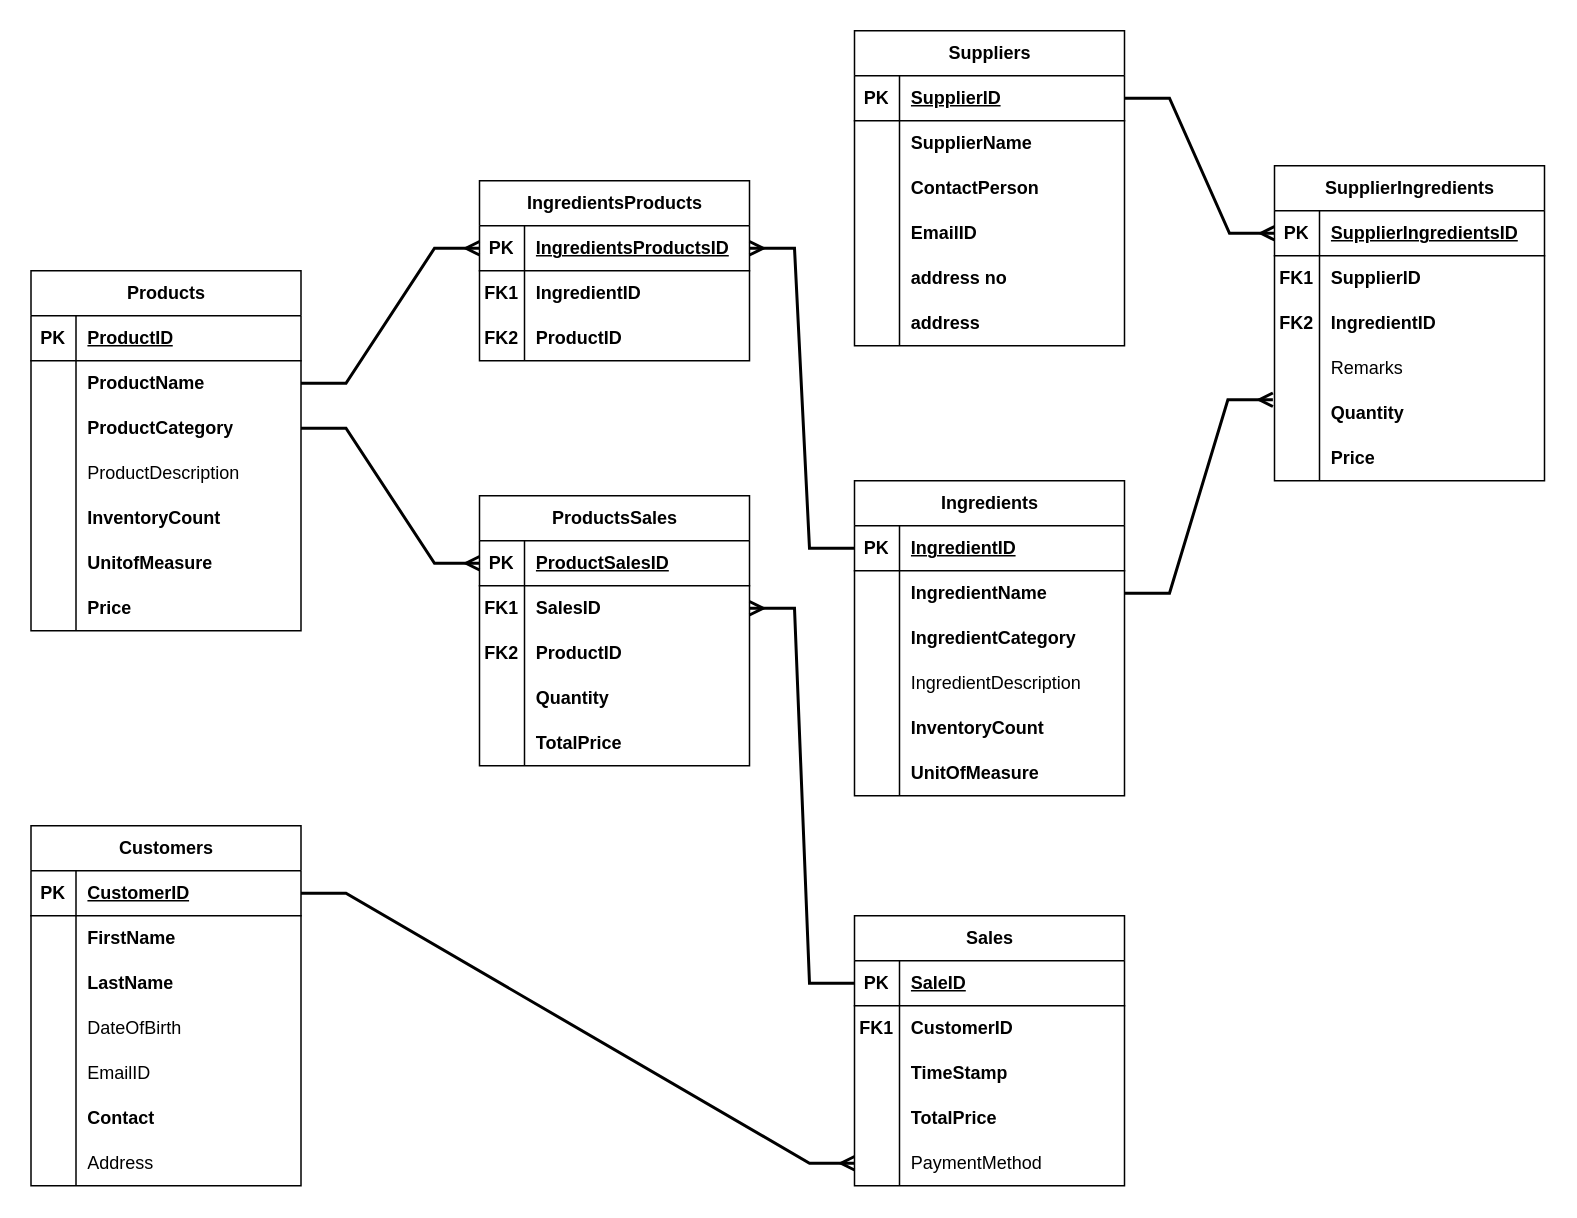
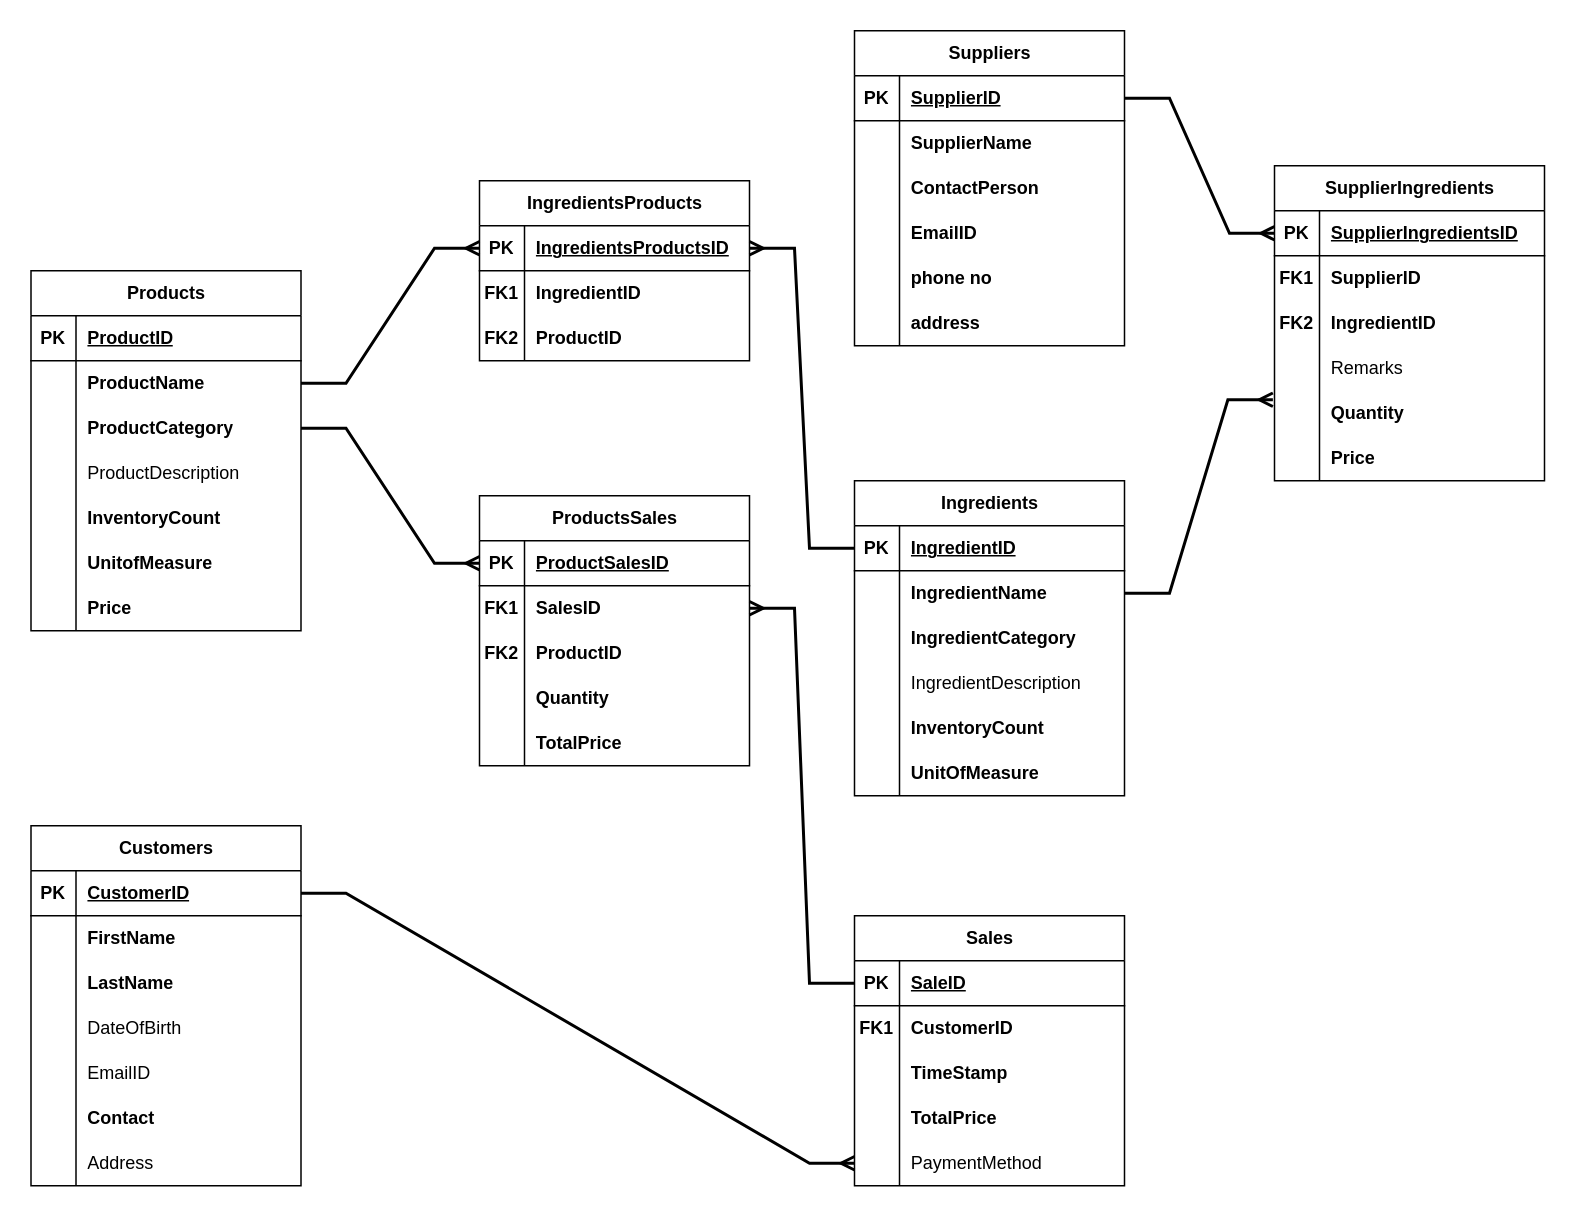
- <mxCell id="58" value="address no" style="shape=partialRectangle;connectable=0;fillColor=none;top=0;left=0;bottom=0;right=0;align=left;spacingLeft=6;overflow=hidden;whiteSpace=wrap;html=1;fontStyle=1" parent="56" vertex="1"><mxGeometry x="30" width="150" height="30" as="geometry"><mxRectangle width="150" height="30" as="alternateBounds" /></mxGeometry></mxCell>
+ <mxCell id="58" value="phone no" style="shape=partialRectangle;connectable=0;fillColor=none;top=0;left=0;bottom=0;right=0;align=left;spacingLeft=6;overflow=hidden;whiteSpace=wrap;html=1;fontStyle=1" parent="56" vertex="1"><mxGeometry x="30" width="150" height="30" as="geometry"><mxRectangle width="150" height="30" as="alternateBounds" /></mxGeometry></mxCell>
